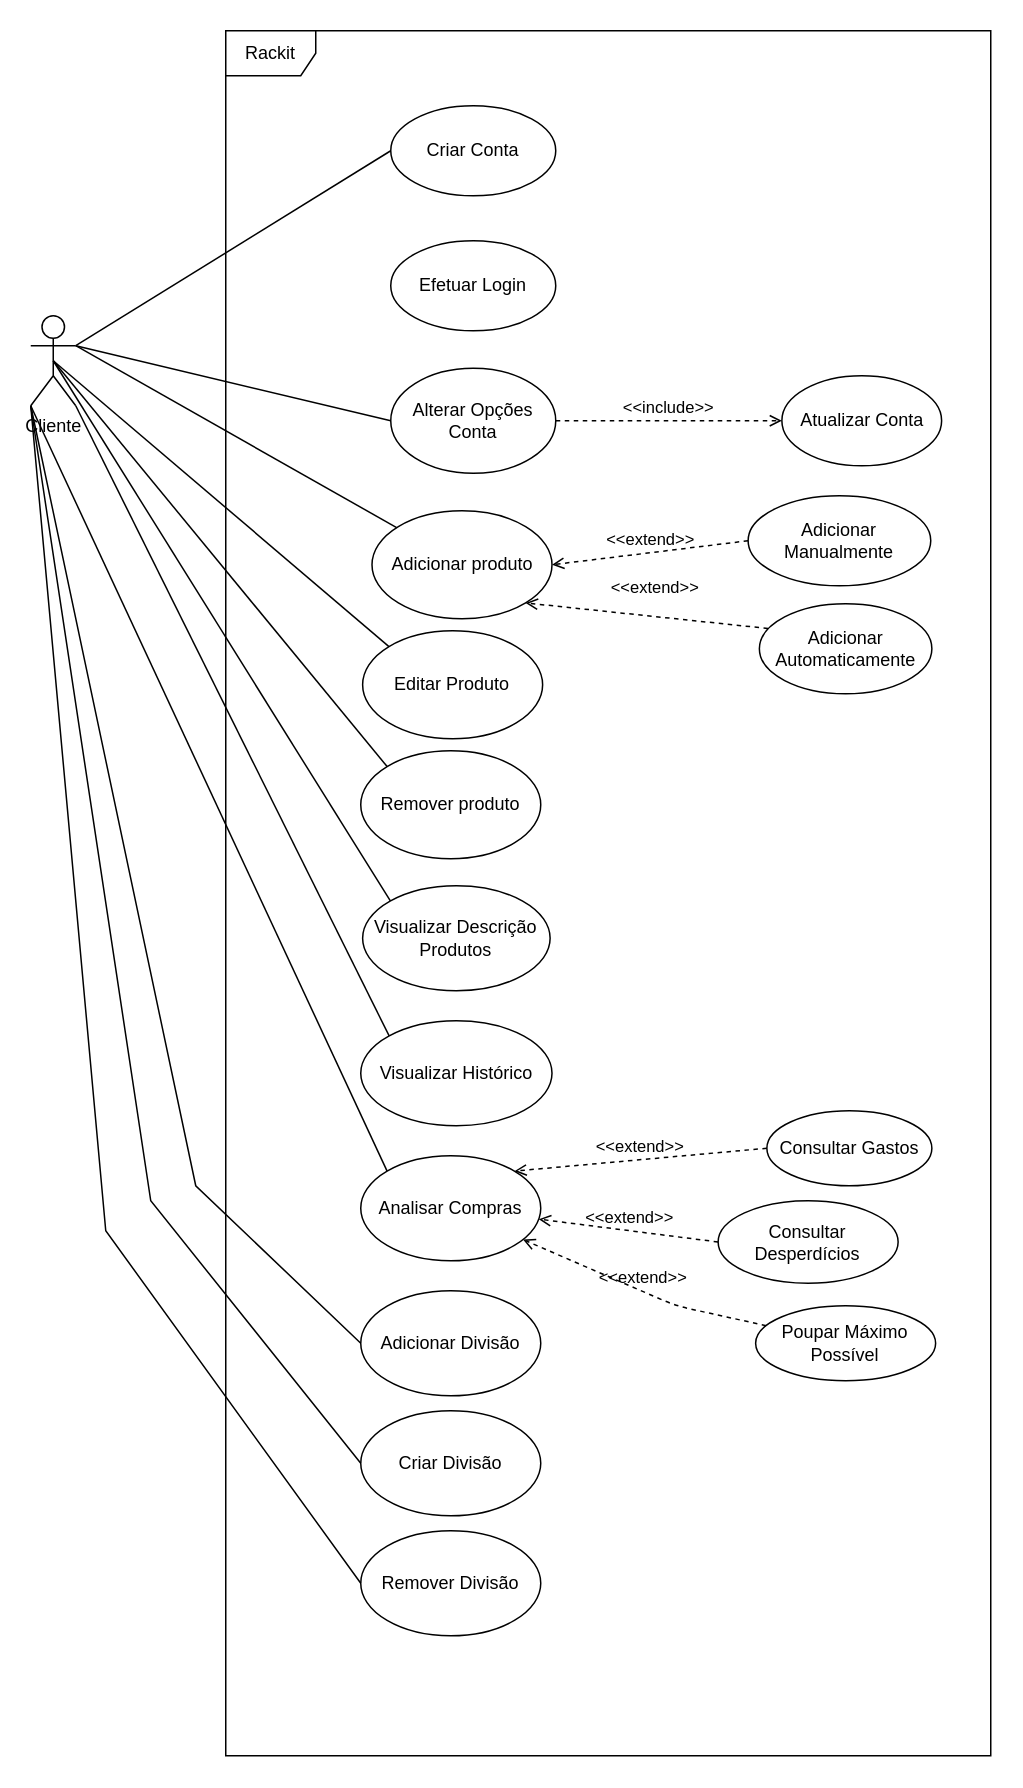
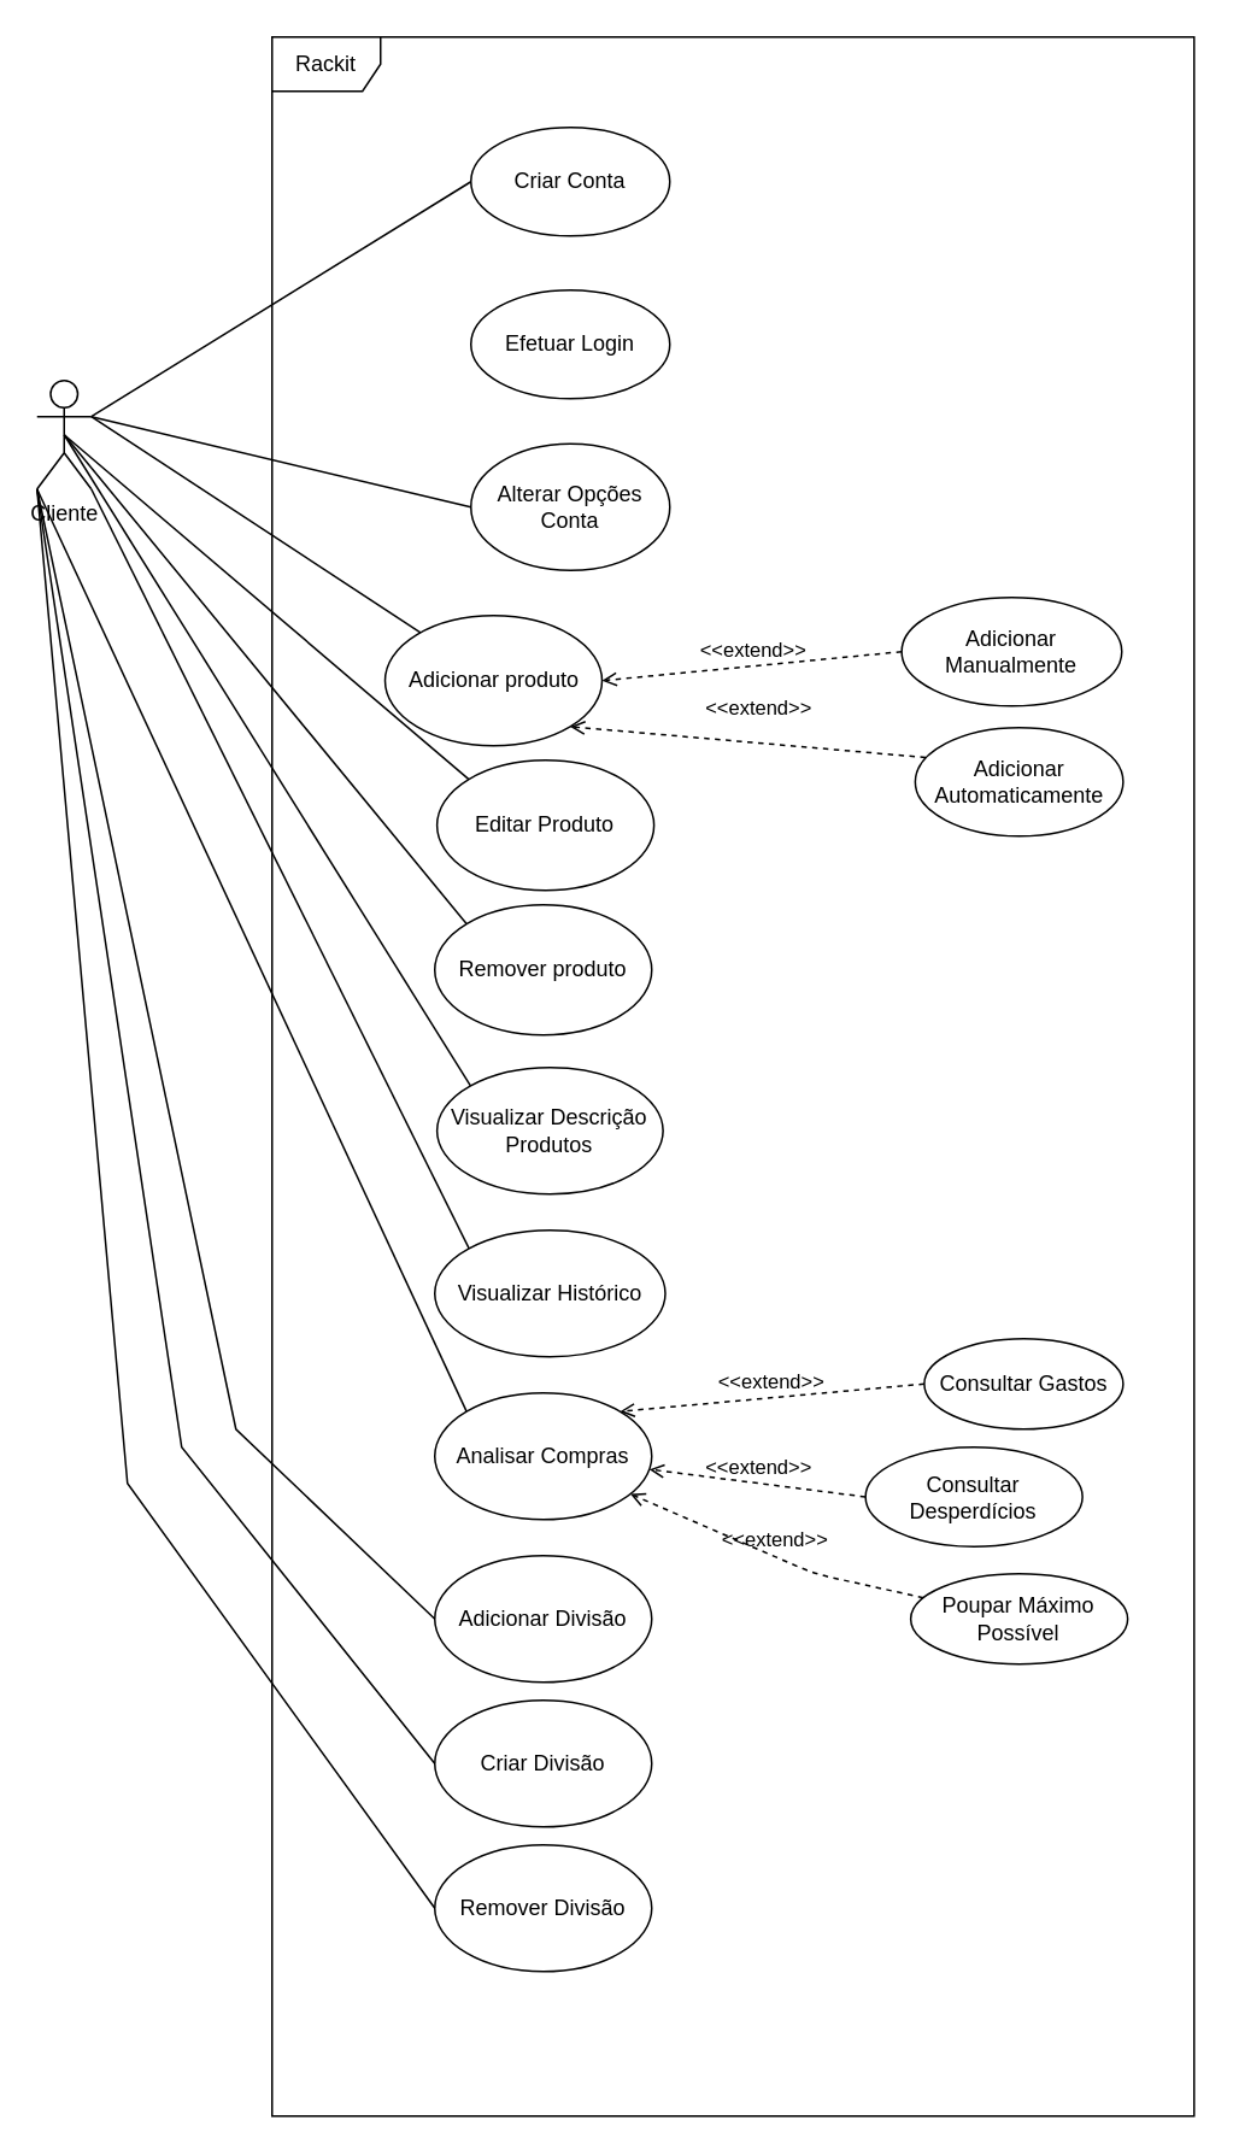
- <mxCell id="38" value="&amp;lt;&amp;lt;include&amp;gt;&amp;gt;" style="html=1;verticalAlign=bottom;labelBackgroundColor=none;endArrow=open;endFill=0;dashed=1;rounded=0;edgeStyle=orthogonalEdgeStyle;exitX=1;exitY=0.5;exitDx=0;exitDy=0;entryX=0;entryY=0.5;entryDx=0;entryDy=0;" edge="1" parent="1" source="21" target="20"><mxGeometry width="160" relative="1" as="geometry"><mxPoint x="310" y="350" as="sourcePoint" /><mxPoint x="470" y="350" as="targetPoint" /></mxGeometry></mxCell>
- <mxCell id="20" value="Atualizar Conta" style="ellipse;whiteSpace=wrap;html=1;" parent="1" vertex="1"><mxGeometry x="520.75" y="250" width="106.5" height="60" as="geometry" /></mxCell>
- <mxCell id="6" value="Adicionar produto" style="ellipse;whiteSpace=wrap;html=1;" parent="1" vertex="1"><mxGeometry x="247.5" y="340" width="120" height="72" as="geometry" /></mxCell>
+ <mxCell id="6" value="Adicionar produto" style="ellipse;whiteSpace=wrap;html=1;" parent="1" vertex="1"><mxGeometry x="212.5" y="340" width="120" height="72" as="geometry" /></mxCell>
